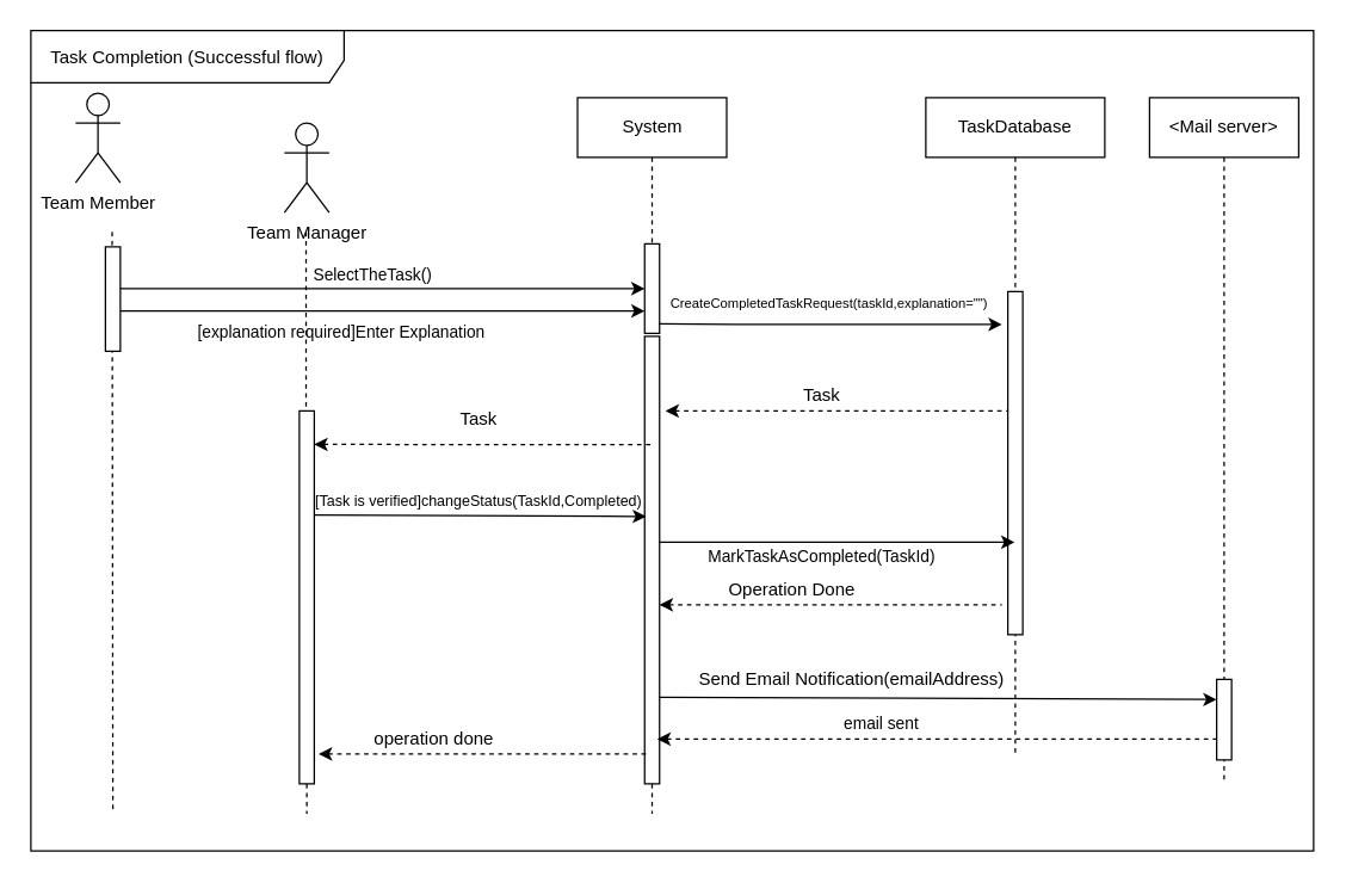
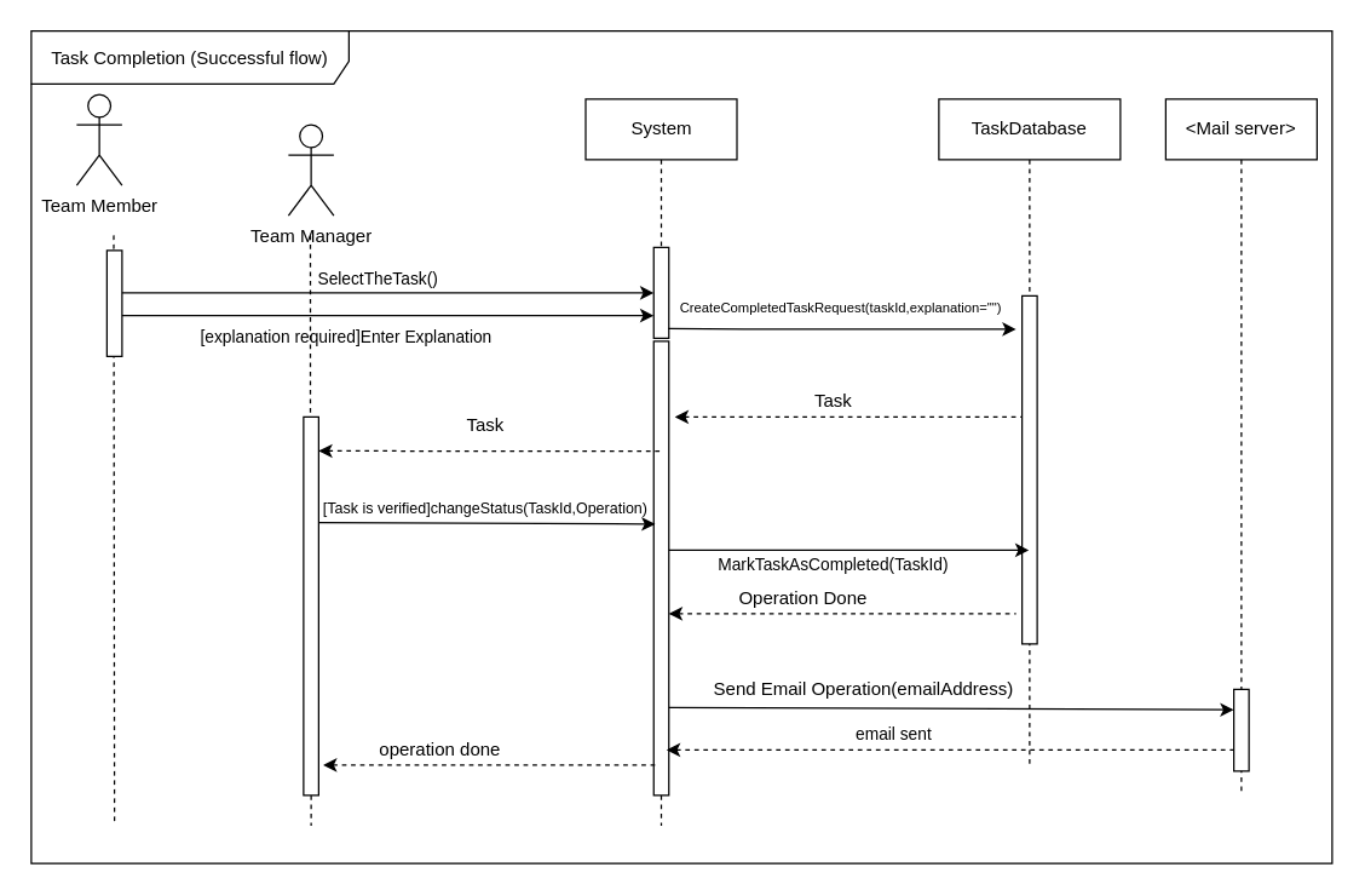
- <mxCell id="26" value="[Task is verified]changeStatus(TaskId,Completed)" style="text;html=1;align=center;verticalAlign=middle;resizable=0;points=[];autosize=1;strokeColor=none;fontSize=10;" parent="1" vertex="1"><mxGeometry x="205" y="325" width="230" height="20" as="geometry" /></mxCell>
+ <mxCell id="26" value="[Task is verified]changeStatus(TaskId,Operation)" style="text;html=1;align=center;verticalAlign=middle;resizable=0;points=[];autosize=1;strokeColor=none;fontSize=10;" parent="1" vertex="1"><mxGeometry x="205" y="325" width="230" height="20" as="geometry" /></mxCell>
- <mxCell id="32" value="Send Email Notification(emailAddress)" style="text;html=1;align=center;verticalAlign=middle;resizable=0;points=[];autosize=1;strokeColor=none;fontSize=12;" parent="1" vertex="1"><mxGeometry x="460" y="445" width="220" height="20" as="geometry" /></mxCell>
+ <mxCell id="32" value="Send Email Operation(emailAddress)" style="text;html=1;align=center;verticalAlign=middle;resizable=0;points=[];autosize=1;strokeColor=none;fontSize=12;" parent="1" vertex="1"><mxGeometry x="460" y="445" width="220" height="20" as="geometry" /></mxCell>
